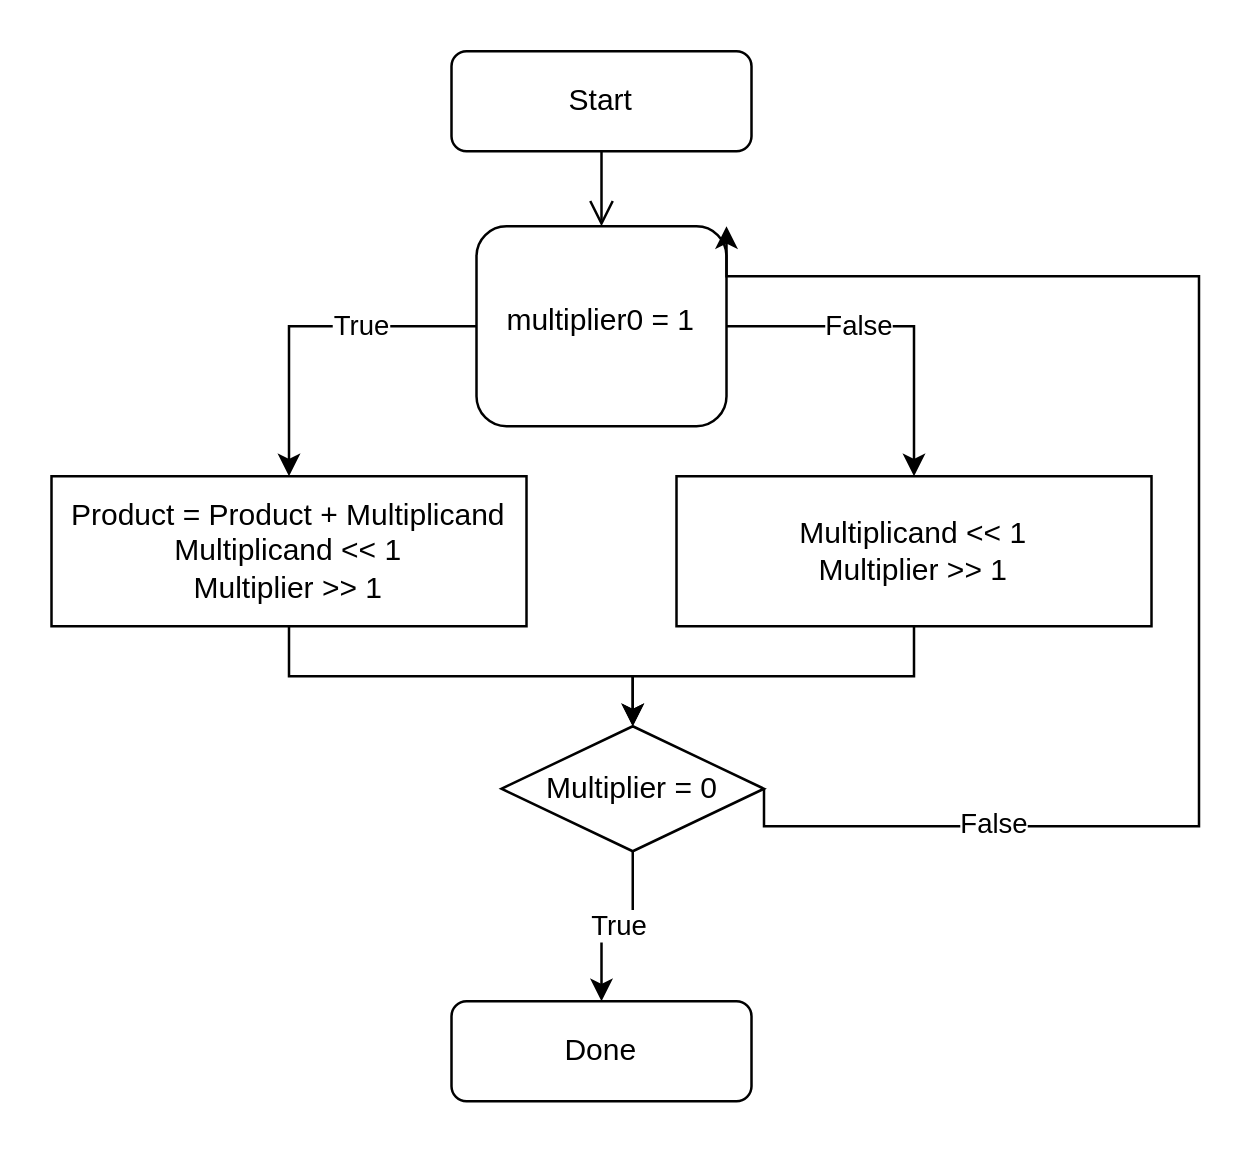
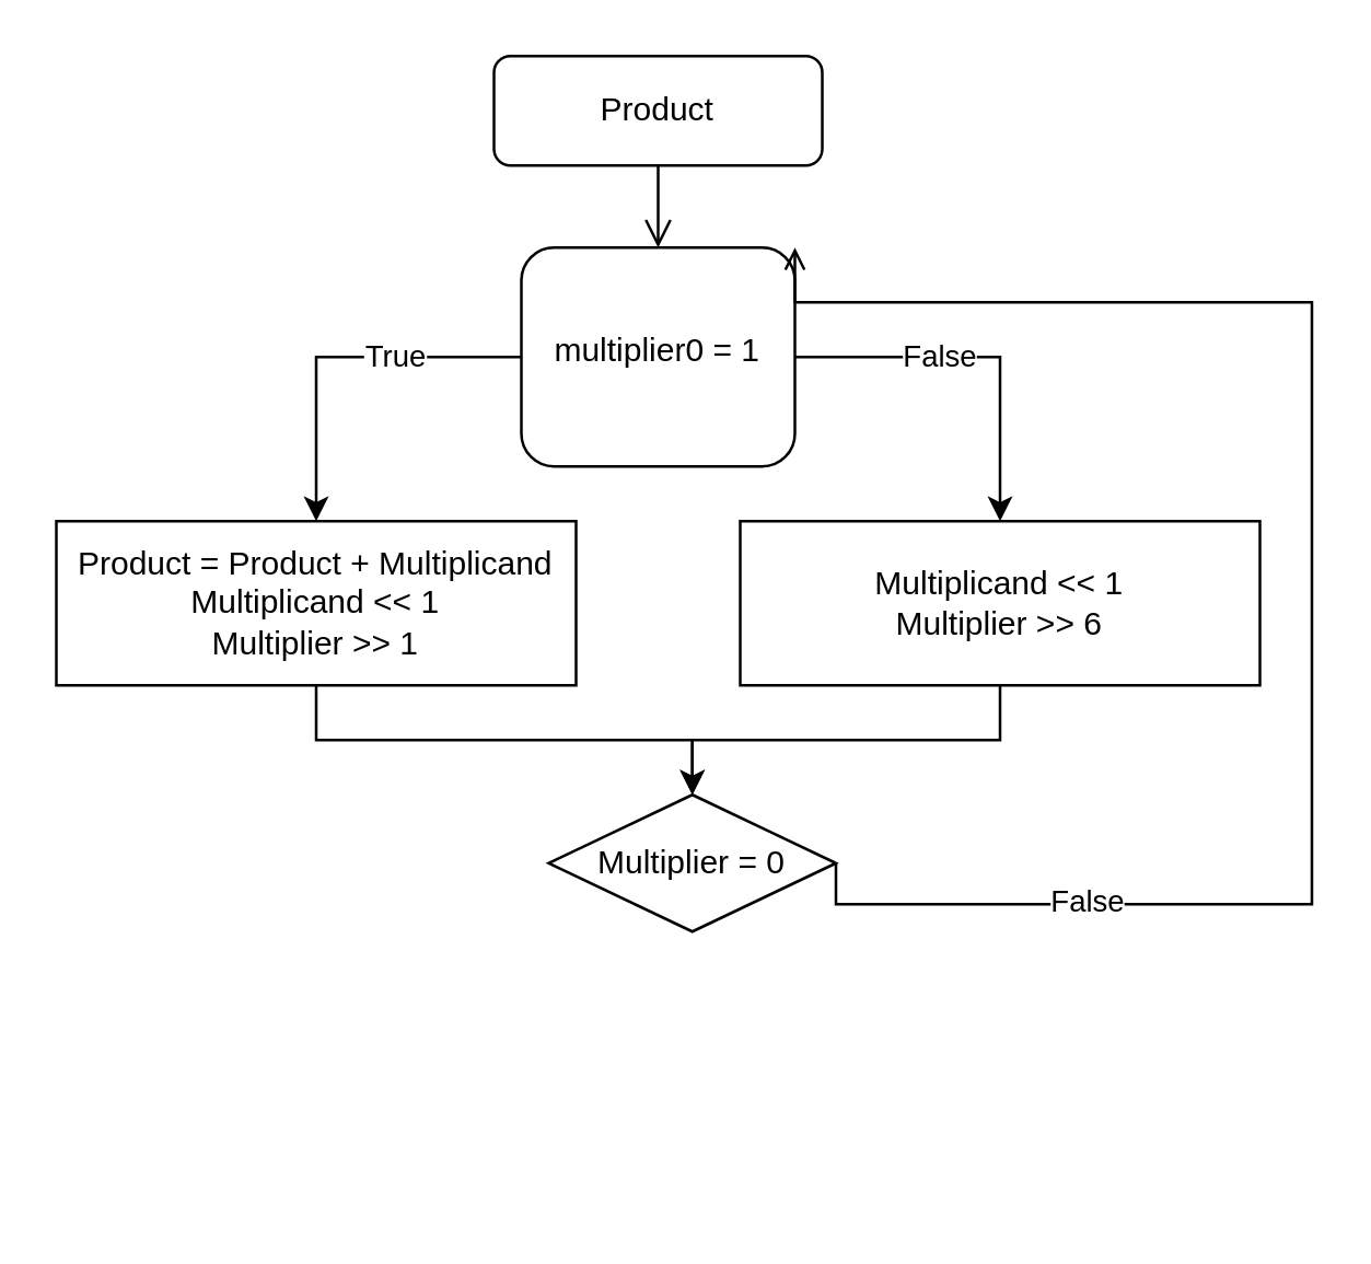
- <mxCell id="3" value="Start" style="rounded=1;whiteSpace=wrap;html=1;fontSize=12;glass=0;strokeWidth=1;shadow=0;" parent="1" vertex="1"><mxGeometry x="180" y="20" width="120" height="40" as="geometry" /></mxCell>
+ <mxCell id="3" value="Product" style="rounded=1;whiteSpace=wrap;html=1;fontSize=12;glass=0;strokeWidth=1;shadow=0;" parent="1" vertex="1"><mxGeometry x="180" y="20" width="120" height="40" as="geometry" /></mxCell>
- <mxCell id="14" style="edgeStyle=orthogonalEdgeStyle;rounded=0;orthogonalLoop=1;jettySize=auto;html=1;exitX=1;exitY=0.5;exitDx=0;exitDy=0;entryX=1;entryY=0;entryDx=0;entryDy=0;" edge="1" parent="1" source="17" target="8"><mxGeometry relative="1" as="geometry"><mxPoint x="269" y="330" as="sourcePoint" /><mxPoint x="280" y="110" as="targetPoint" /><Array as="points"><mxPoint x="479" y="330" /><mxPoint x="479" y="110" /></Array></mxGeometry></mxCell>
+ <mxCell id="14" style="edgeStyle=orthogonalEdgeStyle;rounded=0;orthogonalLoop=1;jettySize=auto;html=1;exitX=1;exitY=0.5;exitDx=0;exitDy=0;entryX=1;entryY=0;entryDx=0;entryDy=0;endArrow=open;" edge="1" parent="1" source="17" target="8"><mxGeometry relative="1" as="geometry"><mxPoint x="269" y="330" as="sourcePoint" /><mxPoint x="280" y="110" as="targetPoint" /><Array as="points"><mxPoint x="479" y="330" /><mxPoint x="479" y="110" /></Array></mxGeometry></mxCell>
- <mxCell id="13" value="Multiplicand &amp;lt;&amp;lt; 1&lt;br&gt;Multiplier &amp;gt;&amp;gt; 1" style="rounded=0;whiteSpace=wrap;html=1;" vertex="1" parent="1"><mxGeometry x="270" y="190" width="190" height="60" as="geometry" /></mxCell>
+ <mxCell id="13" value="Multiplicand &amp;lt;&amp;lt; 1&lt;br&gt;Multiplier &amp;gt;&amp;gt; 6" style="rounded=0;whiteSpace=wrap;html=1;" vertex="1" parent="1"><mxGeometry x="270" y="190" width="190" height="60" as="geometry" /></mxCell>
- <mxCell id="16" value="True" style="edgeStyle=orthogonalEdgeStyle;rounded=0;orthogonalLoop=1;jettySize=auto;html=1;exitX=0.5;exitY=1;exitDx=0;exitDy=0;entryX=0.5;entryY=0;entryDx=0;entryDy=0;" edge="1" parent="1" source="17" target="9"><mxGeometry relative="1" as="geometry" /></mxCell>
- <mxCell id="9" value="Done" style="rounded=1;whiteSpace=wrap;html=1;fontSize=12;glass=0;strokeWidth=1;shadow=0;" parent="1" vertex="1"><mxGeometry x="180" y="400" width="120" height="40" as="geometry" /></mxCell>
